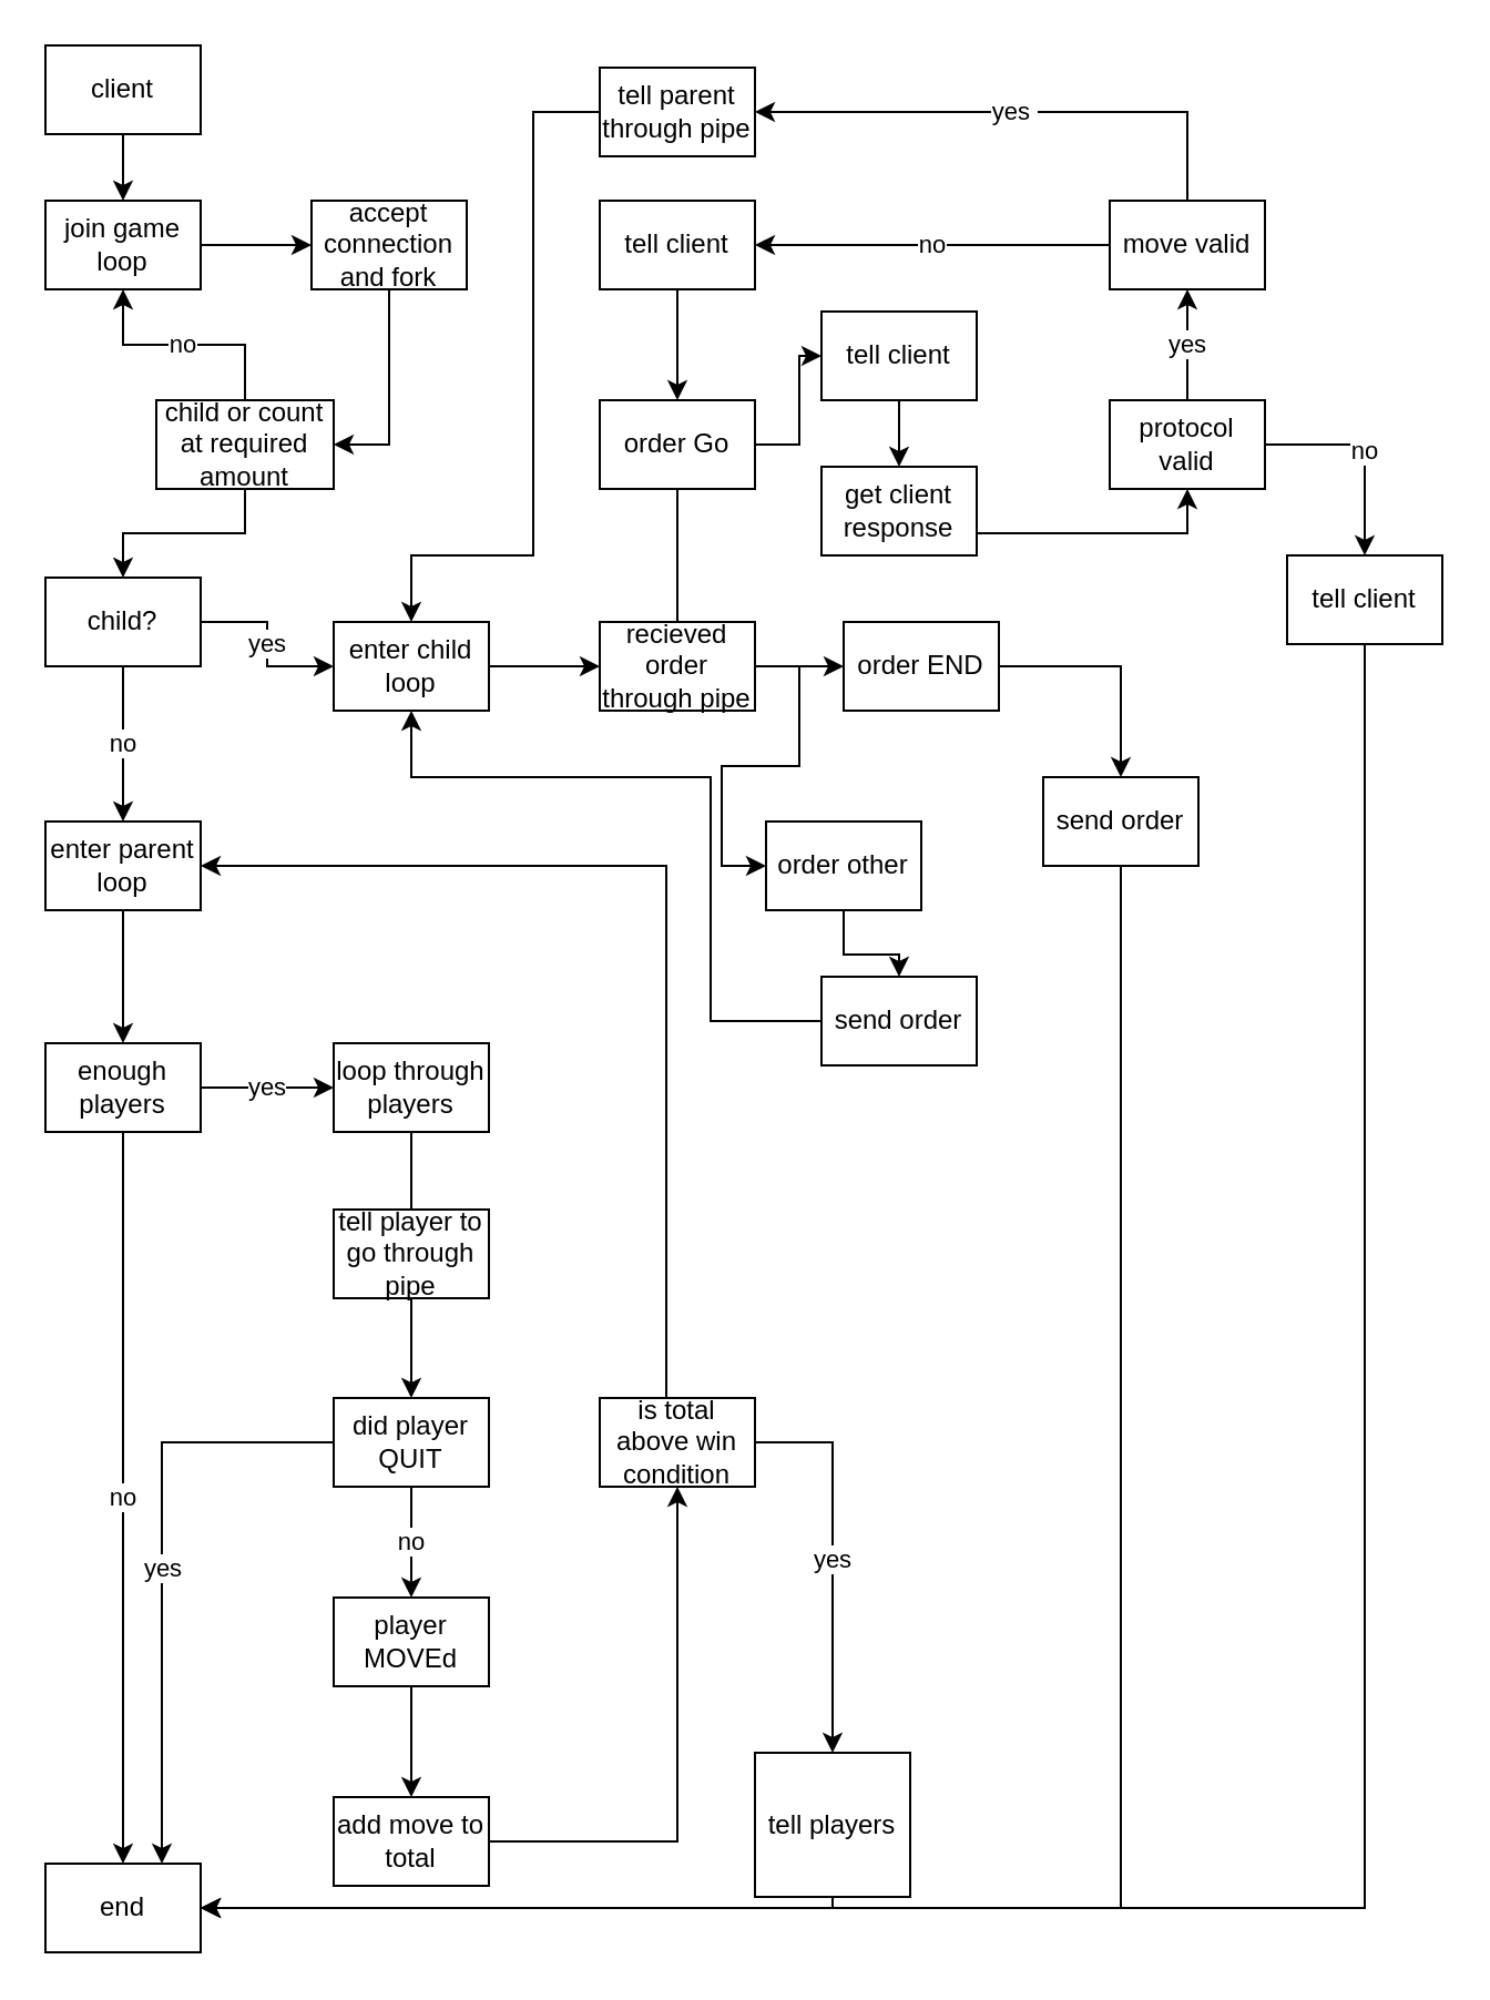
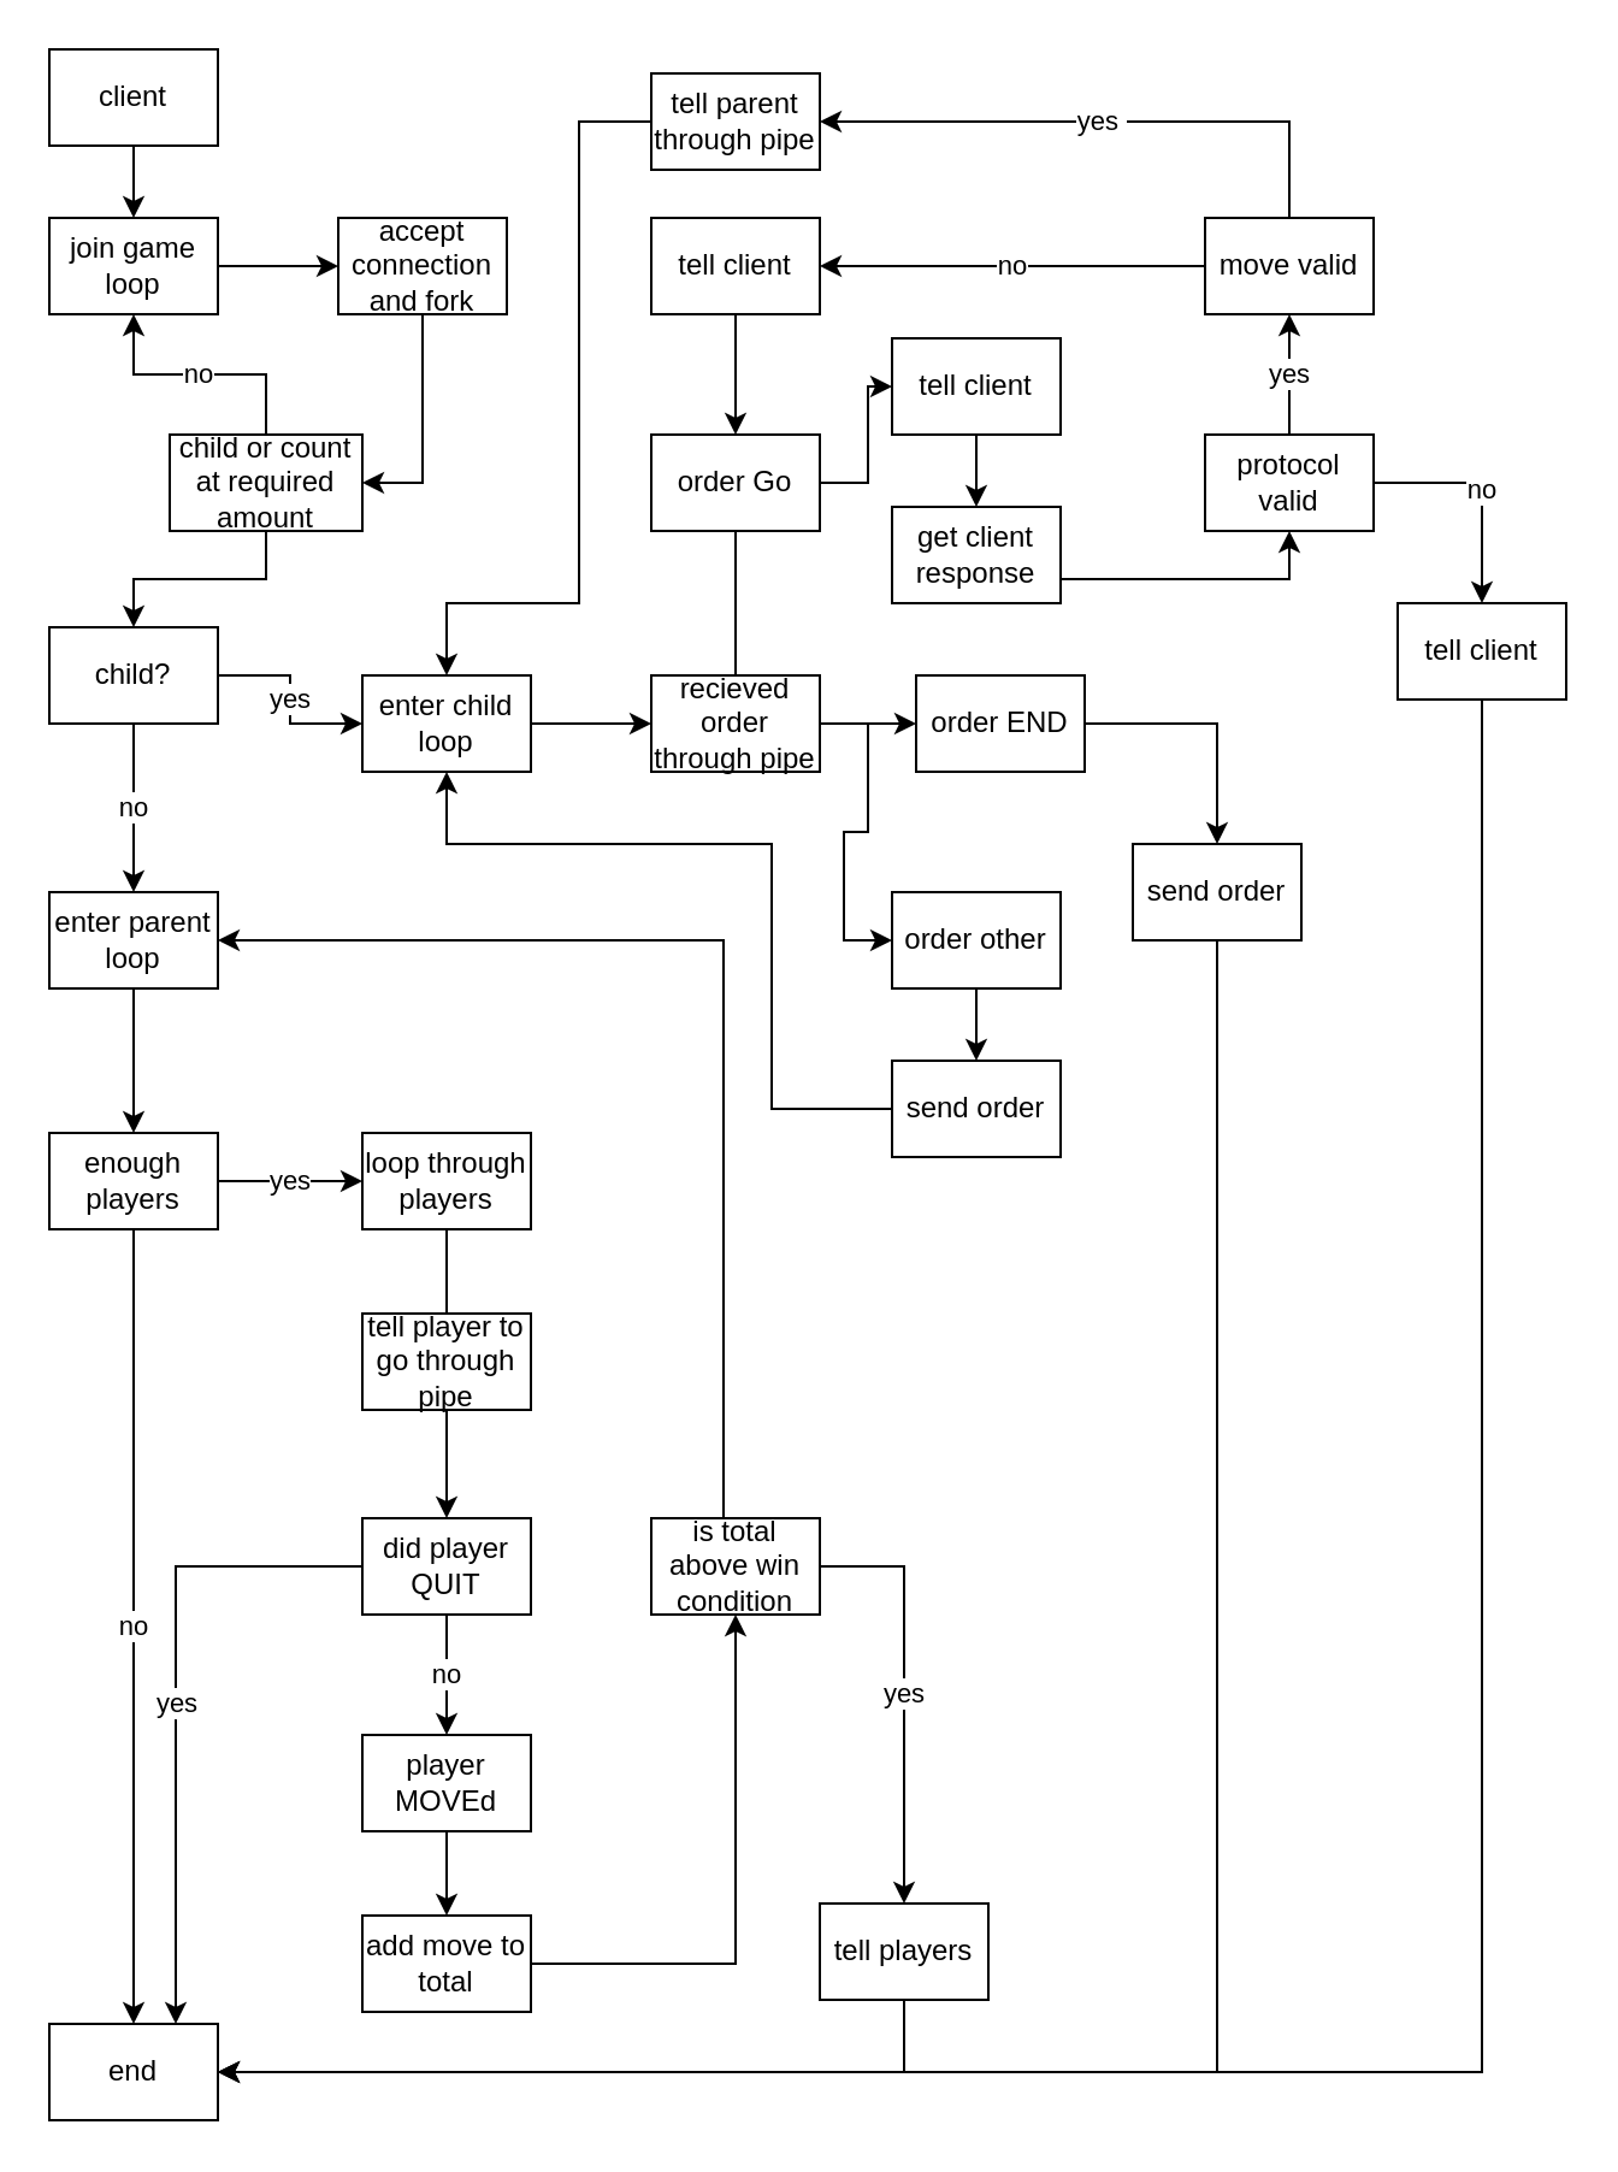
- <mxCell id="45" value="order other" style="rounded=0;whiteSpace=wrap;html=1;" vertex="1" parent="1"><mxGeometry x="345" y="370" width="70" height="40" as="geometry" /></mxCell>
+ <mxCell id="45" value="order other" style="rounded=0;whiteSpace=wrap;html=1;" vertex="1" parent="1"><mxGeometry x="370" y="370" width="70" height="40" as="geometry" /></mxCell>
- <mxCell id="37" value="tell players" style="rounded=0;whiteSpace=wrap;html=1;" vertex="1" parent="1"><mxGeometry x="340" y="790" width="70" height="65" as="geometry" /></mxCell>
+ <mxCell id="37" value="tell players" style="rounded=0;whiteSpace=wrap;html=1;" vertex="1" parent="1"><mxGeometry x="340" y="790" width="70" height="40" as="geometry" /></mxCell>
- <mxCell id="32" value="add move to total" style="rounded=0;whiteSpace=wrap;html=1;" vertex="1" parent="1"><mxGeometry x="150" y="810" width="70" height="40" as="geometry" /></mxCell>
+ <mxCell id="32" value="add move to total" style="rounded=0;whiteSpace=wrap;html=1;" vertex="1" parent="1"><mxGeometry x="150" y="795" width="70" height="40" as="geometry" /></mxCell>
